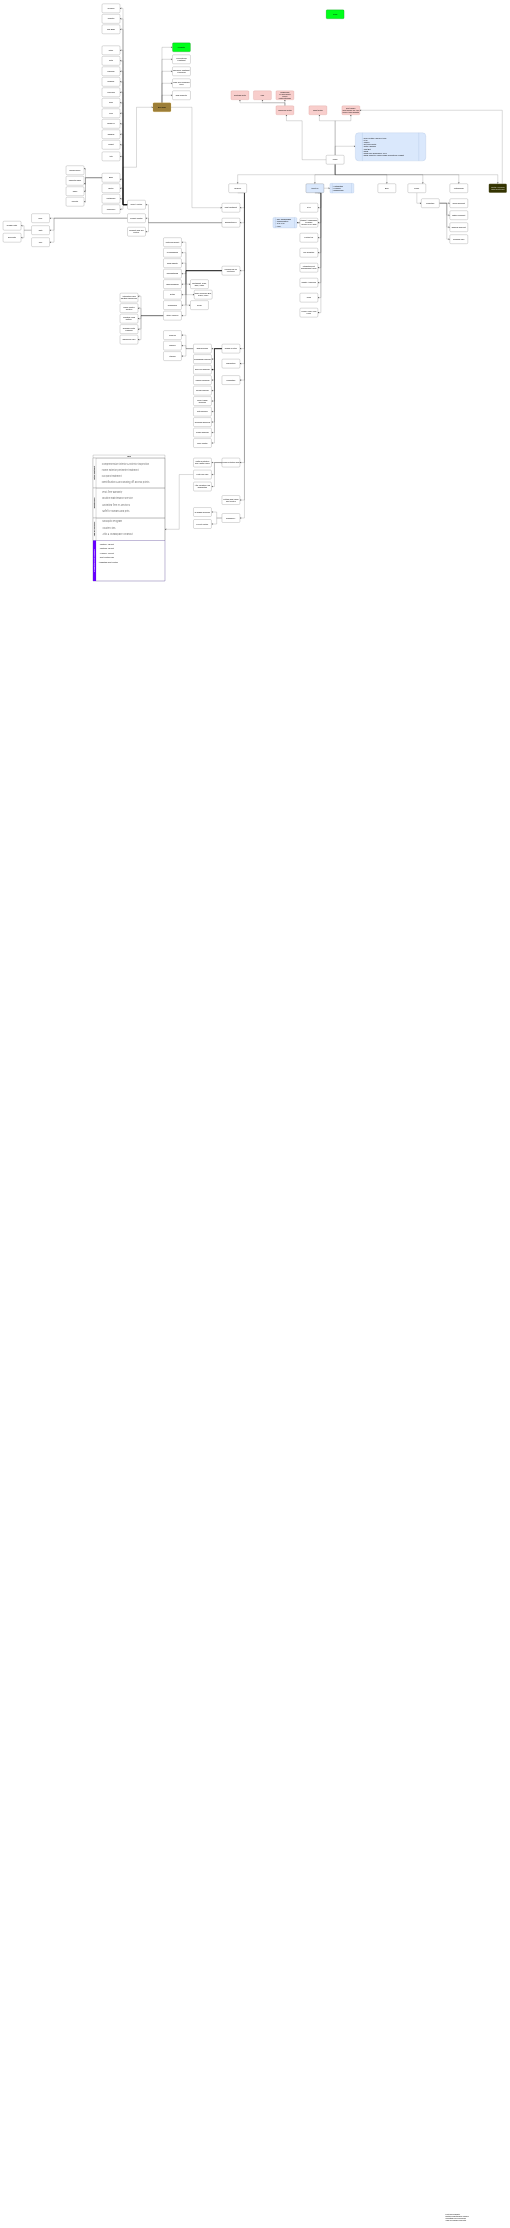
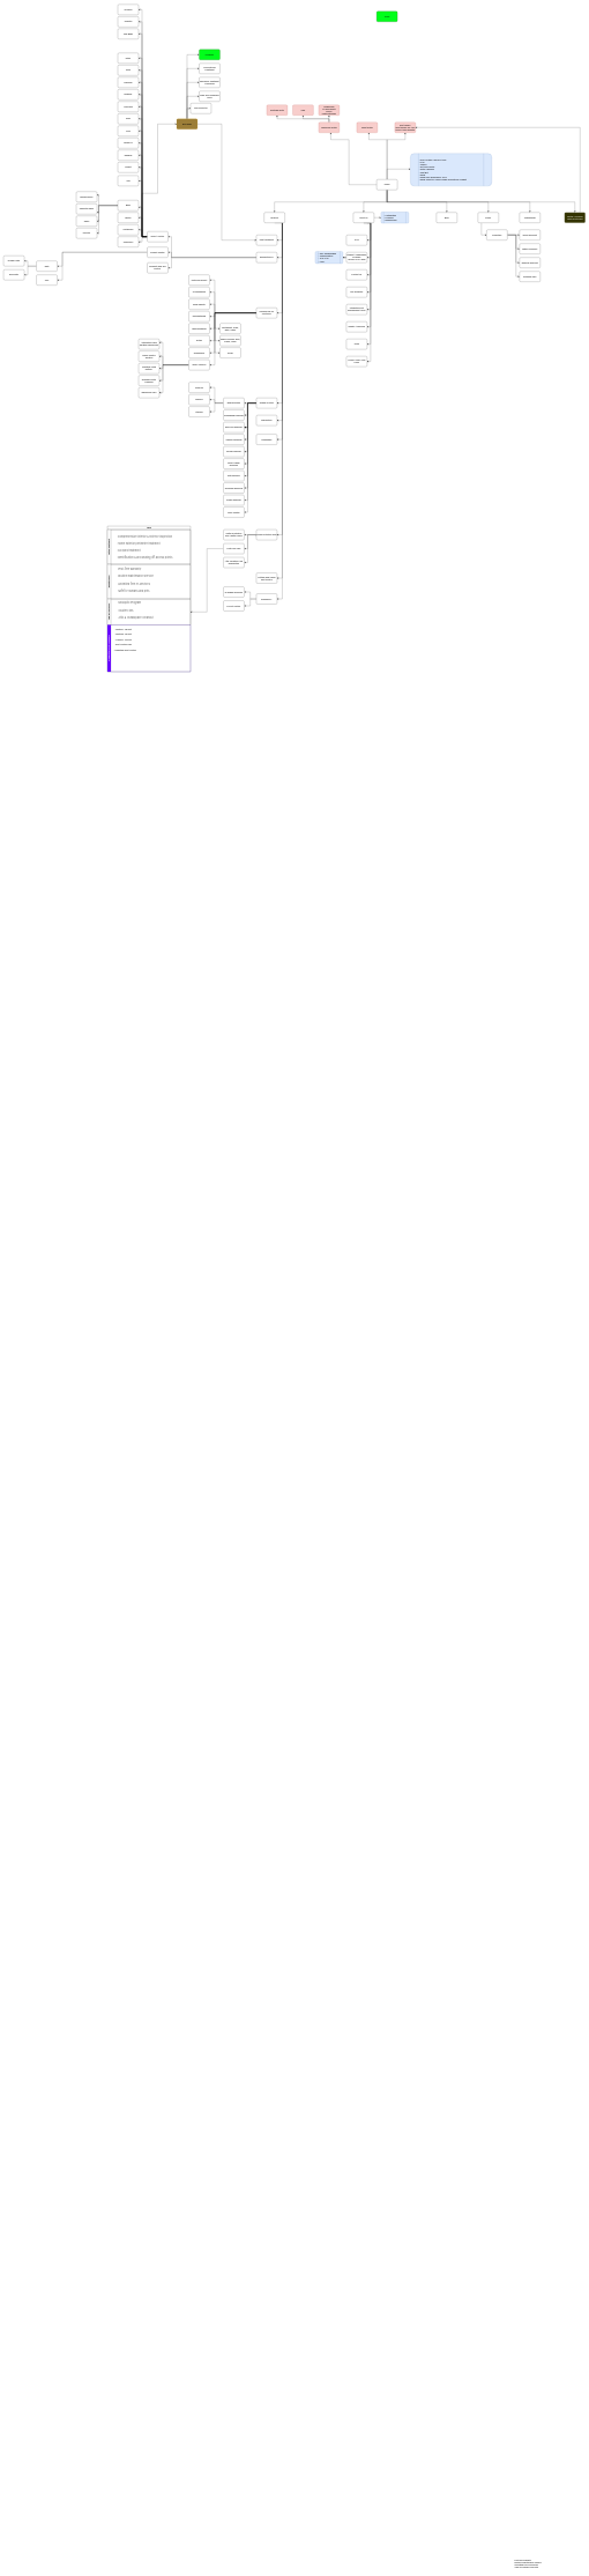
- <mxCell id="194" value="Dog Inspector" style="rounded=1;whiteSpace=wrap;html=1;arcSize=12;" parent="1" vertex="1"><mxGeometry x="1150" y="600" width="120" height="60" as="geometry" /></mxCell>
+ <mxCell id="194" value="Dog Inspector" style="rounded=1;whiteSpace=wrap;html=1;arcSize=12;" parent="1" vertex="1"><mxGeometry x="1100" y="590" width="120" height="60" as="geometry" /></mxCell>
- <mxCell id="31" value="About Us" style="rounded=1;whiteSpace=wrap;html=1;arcSize=12;fillColor=#dae8fc;" parent="1" vertex="1"><mxGeometry x="2040" y="1220" width="120" height="60" as="geometry" /></mxCell>
+ <mxCell id="31" value="About Us" style="rounded=1;whiteSpace=wrap;html=1;arcSize=12;" parent="1" vertex="1"><mxGeometry x="2040" y="1220" width="120" height="60" as="geometry" /></mxCell>
- <mxCell id="115" value="Prices" style="rounded=1;whiteSpace=wrap;html=1;arcSize=12;" parent="1" vertex="1"><mxGeometry x="2720" y="1220" width="120" height="60" as="geometry" /></mxCell>
+ <mxCell id="115" value="Prices" style="rounded=1;whiteSpace=wrap;html=1;arcSize=12;" parent="1" vertex="1"><mxGeometry x="2760" y="1220" width="120" height="60" as="geometry" /></mxCell>
- <mxCell id="149" value="Mice" style="rounded=1;whiteSpace=wrap;html=1;arcSize=12;" parent="1" vertex="1"><mxGeometry x="210" y="1420" width="120" height="60" as="geometry" /></mxCell>
- <mxCell id="76" value="" style="edgeStyle=orthogonalEdgeStyle;rounded=0;orthogonalLoop=1;jettySize=auto;html=1;" parent="1" source="79" target="149" edge="1"><mxGeometry relative="1" as="geometry"><Array as="points"><mxPoint x="450" y="1450" /><mxPoint x="450" y="1450" /></Array></mxGeometry></mxCell>
- <mxCell id="214" value="Public Services (Bus, Plane, Train)" style="rounded=1;whiteSpace=wrap;html=1;arcSize=12;" parent="1" vertex="1"><mxGeometry x="1295" y="1930" width="120" height="60" as="geometry" /></mxCell>
+ <mxCell id="214" value="Public Services (Bus, Plane, Train)" style="rounded=1;whiteSpace=wrap;html=1;arcSize=12;" parent="1" vertex="1"><mxGeometry x="1270" y="1930" width="120" height="60" as="geometry" /></mxCell>
